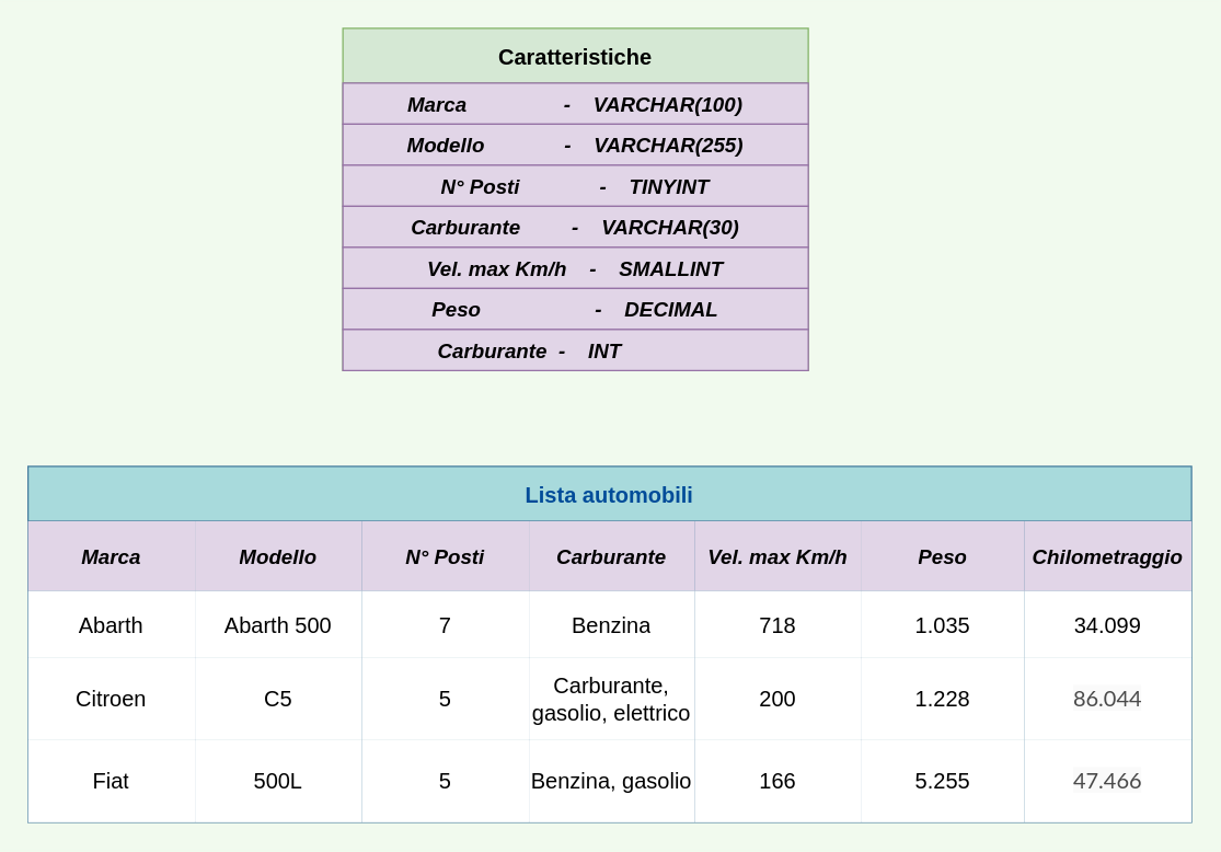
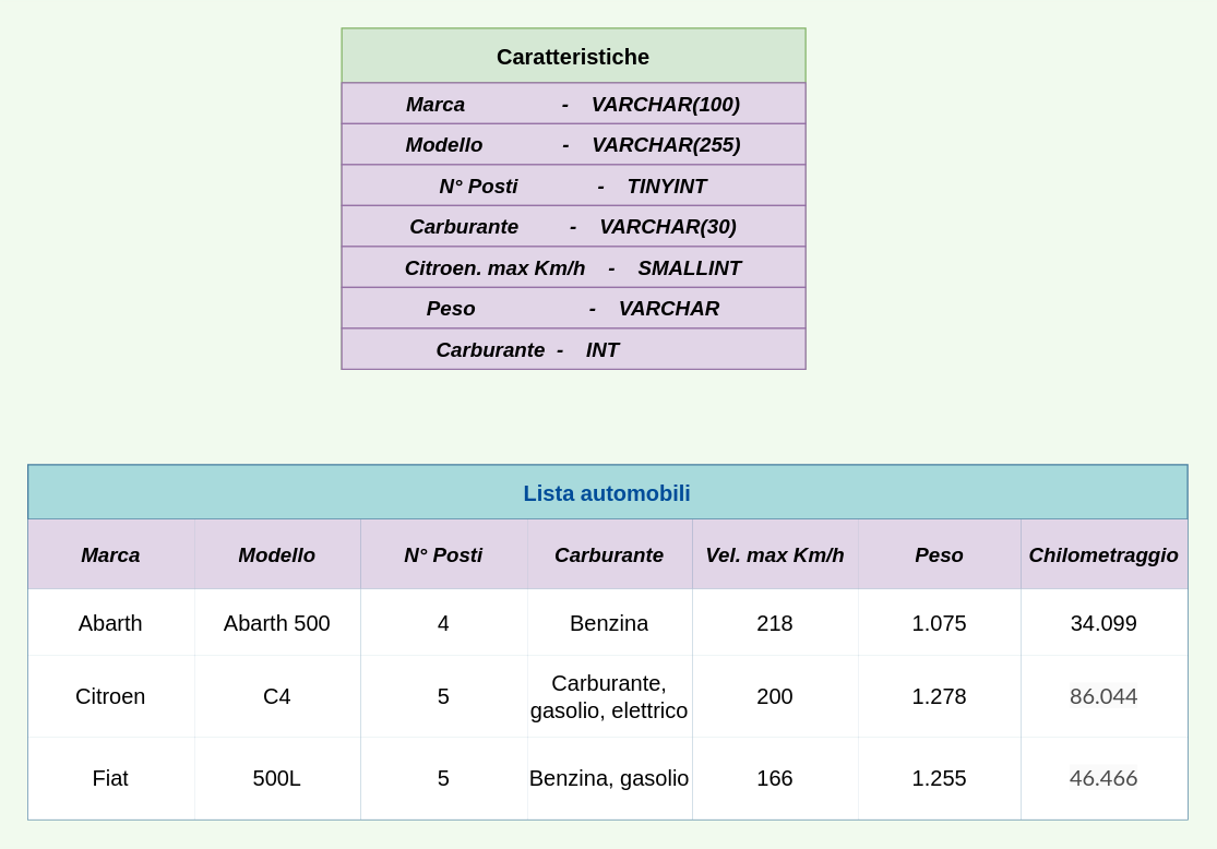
- <mxCell id="7" value="Vel. max Km/h    -    SMALLINT" style="text;strokeColor=#9673a6;fillColor=#e1d5e7;spacingLeft=4;spacingRight=4;overflow=hidden;rotatable=0;points=[[0,0.5],[1,0.5]];portConstraint=eastwest;fontSize=15;rounded=0;labelBackgroundColor=none;labelBorderColor=none;sketch=0;html=0;fontStyle=3;spacing=2;align=center;" vertex="1" parent="2"><mxGeometry y="160" width="340" height="30" as="geometry" /></mxCell>
+ <mxCell id="7" value="Citroen. max Km/h    -    SMALLINT" style="text;strokeColor=#9673a6;fillColor=#e1d5e7;spacingLeft=4;spacingRight=4;overflow=hidden;rotatable=0;points=[[0,0.5],[1,0.5]];portConstraint=eastwest;fontSize=15;rounded=0;labelBackgroundColor=none;labelBorderColor=none;sketch=0;html=0;fontStyle=3;spacing=2;align=center;" vertex="1" parent="2"><mxGeometry y="160" width="340" height="30" as="geometry" /></mxCell>
- <mxCell id="8" value="Peso                    -    DECIMAL" style="text;strokeColor=#9673a6;fillColor=#e1d5e7;spacingLeft=4;spacingRight=4;overflow=hidden;rotatable=0;points=[[0,0.5],[1,0.5]];portConstraint=eastwest;fontSize=15;rounded=0;labelBackgroundColor=none;labelBorderColor=none;sketch=0;html=0;fontStyle=3;spacing=2;align=center;" vertex="1" parent="2"><mxGeometry y="190" width="340" height="30" as="geometry" /></mxCell>
+ <mxCell id="8" value="Peso                    -    VARCHAR" style="text;strokeColor=#9673a6;fillColor=#e1d5e7;spacingLeft=4;spacingRight=4;overflow=hidden;rotatable=0;points=[[0,0.5],[1,0.5]];portConstraint=eastwest;fontSize=15;rounded=0;labelBackgroundColor=none;labelBorderColor=none;sketch=0;html=0;fontStyle=3;spacing=2;align=center;" vertex="1" parent="2"><mxGeometry y="190" width="340" height="30" as="geometry" /></mxCell>
- <mxCell id="22" value="7" style="shape=partialRectangle;html=1;whiteSpace=wrap;connectable=0;top=0;left=0;bottom=0;right=0;overflow=hidden;rounded=0;labelBackgroundColor=#FFFFFF;labelBorderColor=none;sketch=0;fontSize=16;" vertex="1" parent="19"><mxGeometry x="244" width="122" height="49" as="geometry"><mxRectangle width="122" height="49" as="alternateBounds" /></mxGeometry></mxCell>
+ <mxCell id="22" value="4" style="shape=partialRectangle;html=1;whiteSpace=wrap;connectable=0;top=0;left=0;bottom=0;right=0;overflow=hidden;rounded=0;labelBackgroundColor=#FFFFFF;labelBorderColor=none;sketch=0;fontSize=16;" vertex="1" parent="19"><mxGeometry x="244" width="122" height="49" as="geometry"><mxRectangle width="122" height="49" as="alternateBounds" /></mxGeometry></mxCell>
- <mxCell id="24" value="718" style="shape=partialRectangle;html=1;whiteSpace=wrap;connectable=0;top=0;left=0;bottom=0;right=0;overflow=hidden;rounded=0;labelBackgroundColor=#FFFFFF;labelBorderColor=none;sketch=0;fontSize=16;" vertex="1" parent="19"><mxGeometry x="487" width="122" height="49" as="geometry"><mxRectangle width="122" height="49" as="alternateBounds" /></mxGeometry></mxCell>
+ <mxCell id="24" value="218" style="shape=partialRectangle;html=1;whiteSpace=wrap;connectable=0;top=0;left=0;bottom=0;right=0;overflow=hidden;rounded=0;labelBackgroundColor=#FFFFFF;labelBorderColor=none;sketch=0;fontSize=16;" vertex="1" parent="19"><mxGeometry x="487" width="122" height="49" as="geometry"><mxRectangle width="122" height="49" as="alternateBounds" /></mxGeometry></mxCell>
- <mxCell id="25" value="1.035" style="shape=partialRectangle;html=1;whiteSpace=wrap;connectable=0;top=0;left=0;bottom=0;right=0;overflow=hidden;rounded=0;labelBackgroundColor=#FFFFFF;labelBorderColor=none;sketch=0;fontSize=16;" vertex="1" parent="19"><mxGeometry x="609" width="119" height="49" as="geometry"><mxRectangle width="119" height="49" as="alternateBounds" /></mxGeometry></mxCell>
+ <mxCell id="25" value="1.075" style="shape=partialRectangle;html=1;whiteSpace=wrap;connectable=0;top=0;left=0;bottom=0;right=0;overflow=hidden;rounded=0;labelBackgroundColor=#FFFFFF;labelBorderColor=none;sketch=0;fontSize=16;" vertex="1" parent="19"><mxGeometry x="609" width="119" height="49" as="geometry"><mxRectangle width="119" height="49" as="alternateBounds" /></mxGeometry></mxCell>
- <mxCell id="29" value="C5" style="shape=partialRectangle;html=1;whiteSpace=wrap;connectable=0;top=0;left=0;bottom=0;right=0;overflow=hidden;rounded=0;labelBackgroundColor=#FFFFFF;labelBorderColor=none;sketch=0;fontSize=16;" vertex="1" parent="27"><mxGeometry x="122" width="122" height="60" as="geometry"><mxRectangle width="122" height="60" as="alternateBounds" /></mxGeometry></mxCell>
+ <mxCell id="29" value="C4" style="shape=partialRectangle;html=1;whiteSpace=wrap;connectable=0;top=0;left=0;bottom=0;right=0;overflow=hidden;rounded=0;labelBackgroundColor=#FFFFFF;labelBorderColor=none;sketch=0;fontSize=16;" vertex="1" parent="27"><mxGeometry x="122" width="122" height="60" as="geometry"><mxRectangle width="122" height="60" as="alternateBounds" /></mxGeometry></mxCell>
- <mxCell id="33" value="1.228" style="shape=partialRectangle;html=1;whiteSpace=wrap;connectable=0;top=0;left=0;bottom=0;right=0;overflow=hidden;rounded=0;labelBackgroundColor=#FFFFFF;labelBorderColor=none;sketch=0;fontSize=16;" vertex="1" parent="27"><mxGeometry x="609" width="119" height="60" as="geometry"><mxRectangle width="119" height="60" as="alternateBounds" /></mxGeometry></mxCell>
+ <mxCell id="33" value="1.278" style="shape=partialRectangle;html=1;whiteSpace=wrap;connectable=0;top=0;left=0;bottom=0;right=0;overflow=hidden;rounded=0;labelBackgroundColor=#FFFFFF;labelBorderColor=none;sketch=0;fontSize=16;" vertex="1" parent="27"><mxGeometry x="609" width="119" height="60" as="geometry"><mxRectangle width="119" height="60" as="alternateBounds" /></mxGeometry></mxCell>
- <mxCell id="41" value="5.255" style="shape=partialRectangle;html=1;whiteSpace=wrap;connectable=0;top=0;left=0;bottom=0;right=0;overflow=hidden;rounded=0;labelBackgroundColor=#FFFFFF;labelBorderColor=none;sketch=0;fontSize=16;" vertex="1" parent="35"><mxGeometry x="609" width="119" height="60" as="geometry"><mxRectangle width="119" height="60" as="alternateBounds" /></mxGeometry></mxCell>
+ <mxCell id="41" value="1.255" style="shape=partialRectangle;html=1;whiteSpace=wrap;connectable=0;top=0;left=0;bottom=0;right=0;overflow=hidden;rounded=0;labelBackgroundColor=#FFFFFF;labelBorderColor=none;sketch=0;fontSize=16;" vertex="1" parent="35"><mxGeometry x="609" width="119" height="60" as="geometry"><mxRectangle width="119" height="60" as="alternateBounds" /></mxGeometry></mxCell>
- <mxCell id="42" value="&lt;span style=&quot;color: rgb(74, 74, 74); font-family: Lato, &amp;quot;Helvetica Neue&amp;quot;, Helvetica, Arial, sans-serif; background-color: rgb(250, 250, 250);&quot;&gt;47.466&lt;/span&gt;" style="shape=partialRectangle;html=1;whiteSpace=wrap;connectable=0;top=0;left=0;bottom=0;right=0;overflow=hidden;rounded=0;labelBackgroundColor=#FFFFFF;labelBorderColor=none;sketch=0;fontSize=16;" vertex="1" parent="35"><mxGeometry x="728" width="122" height="60" as="geometry"><mxRectangle width="122" height="60" as="alternateBounds" /></mxGeometry></mxCell>
+ <mxCell id="42" value="&lt;span style=&quot;color: rgb(74, 74, 74); font-family: Lato, &amp;quot;Helvetica Neue&amp;quot;, Helvetica, Arial, sans-serif; background-color: rgb(250, 250, 250);&quot;&gt;46.466&lt;/span&gt;" style="shape=partialRectangle;html=1;whiteSpace=wrap;connectable=0;top=0;left=0;bottom=0;right=0;overflow=hidden;rounded=0;labelBackgroundColor=#FFFFFF;labelBorderColor=none;sketch=0;fontSize=16;" vertex="1" parent="35"><mxGeometry x="728" width="122" height="60" as="geometry"><mxRectangle width="122" height="60" as="alternateBounds" /></mxGeometry></mxCell>
